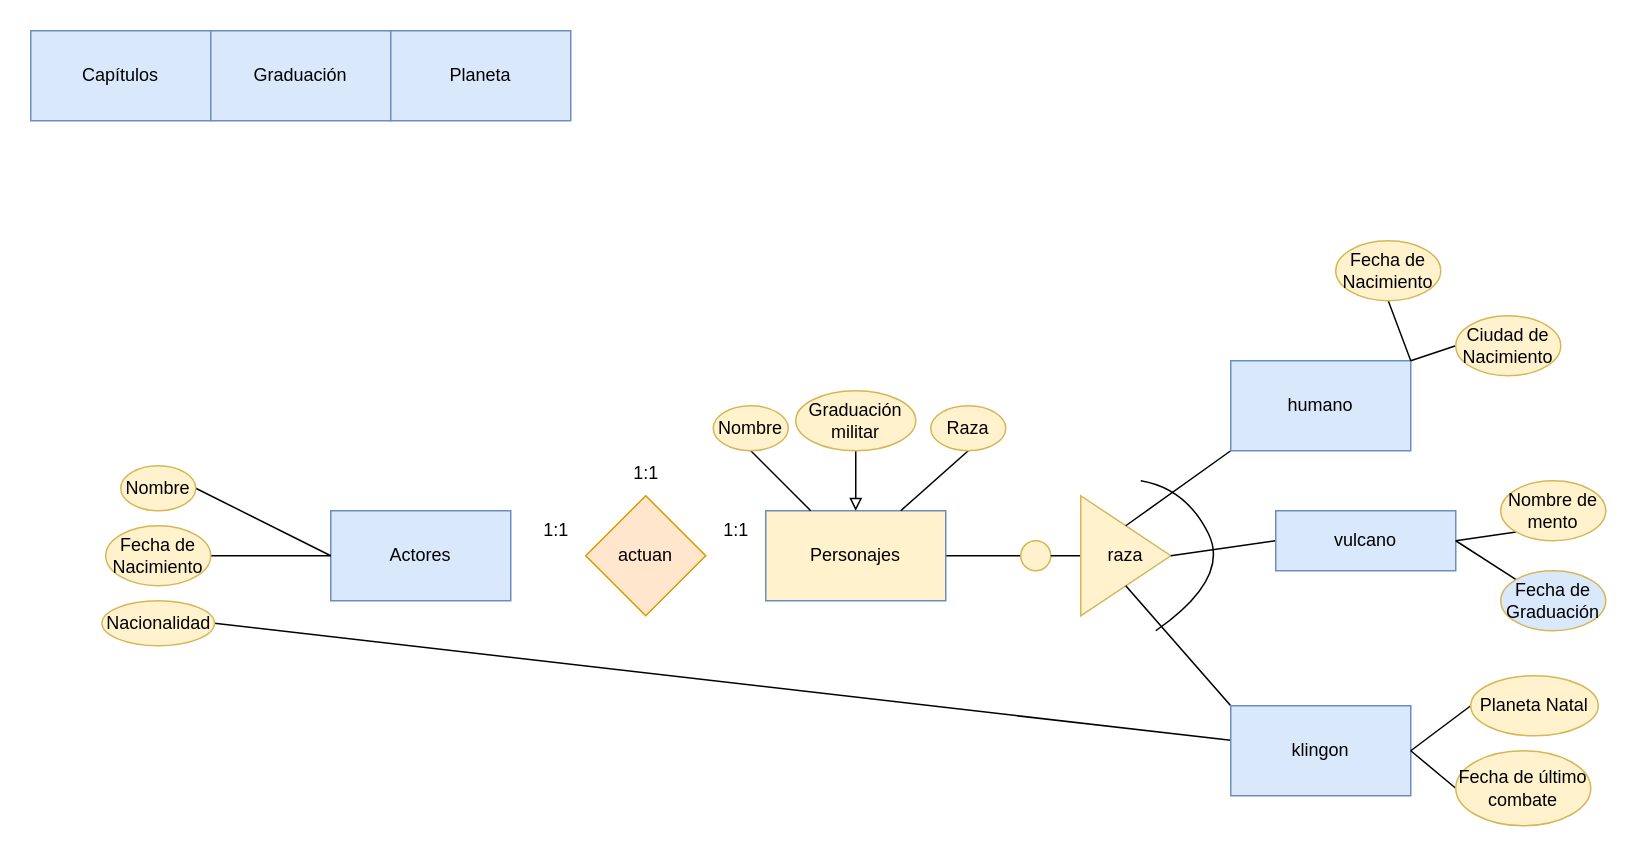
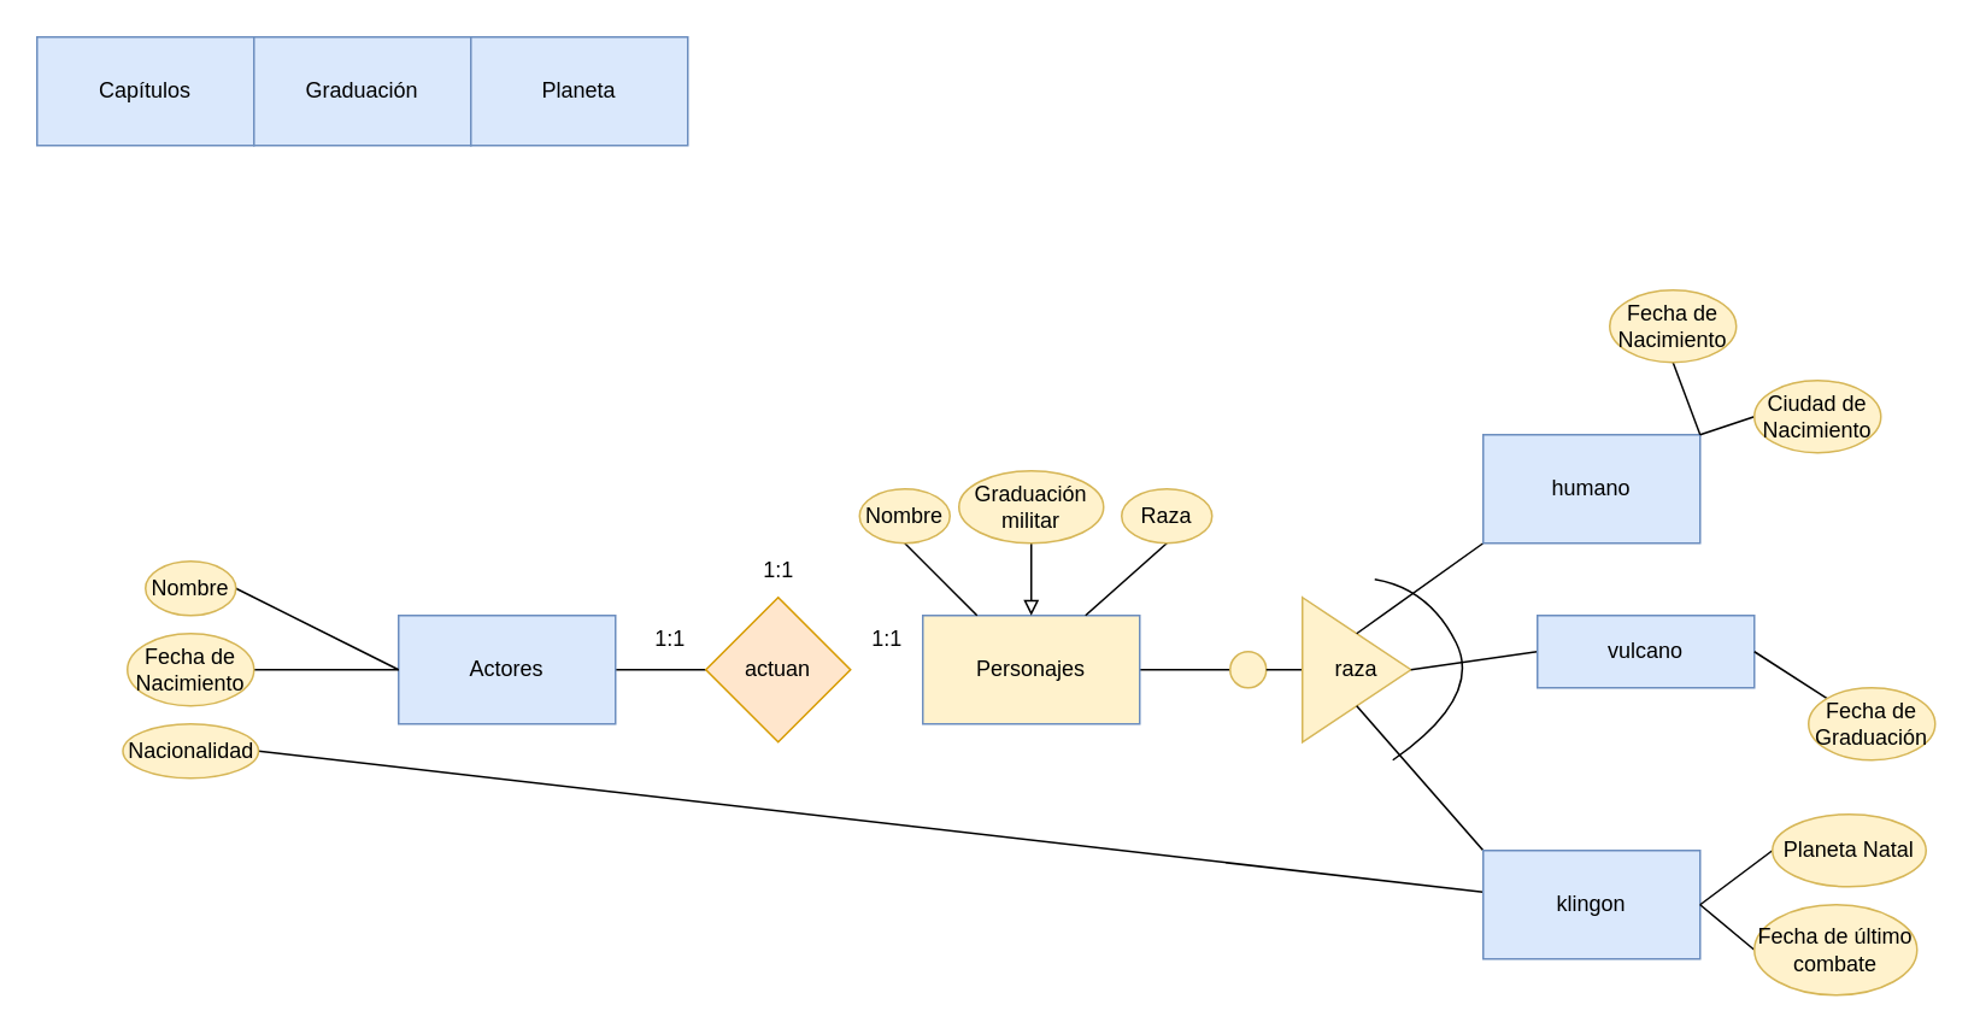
- <mxCell id="40" value="Nombre de mento" style="ellipse;whiteSpace=wrap;html=1;fillColor=#fff2cc;strokeColor=#d6b656;movable=1;resizable=1;rotatable=1;deletable=1;editable=1;locked=0;connectable=1;" vertex="1" parent="1"><mxGeometry x="1000" y="320" width="70" height="40" as="geometry" /></mxCell>
- <mxCell id="39" style="rounded=0;orthogonalLoop=1;jettySize=auto;html=1;exitX=0;exitY=1;exitDx=0;exitDy=0;entryX=1;entryY=0.5;entryDx=0;entryDy=0;endArrow=none;endFill=0;" edge="1" parent="1" source="40" target="32"><mxGeometry relative="1" as="geometry" /></mxCell>
+ <mxCell id="2" style="rounded=0;orthogonalLoop=1;jettySize=auto;html=1;exitX=1;exitY=0.5;exitDx=0;exitDy=0;entryX=0;entryY=0.5;entryDx=0;entryDy=0;endArrow=none;endFill=0;" edge="1" parent="1" source="3" target="15"><mxGeometry relative="1" as="geometry" /></mxCell>
- <mxCell id="42" value="Fecha de Graduación" style="ellipse;whiteSpace=wrap;html=1;fillColor=#dae8fc;strokeColor=#d6b656;" vertex="1" parent="1"><mxGeometry x="1000" y="380" width="70" height="40" as="geometry" /></mxCell>
+ <mxCell id="42" value="Fecha de Graduación" style="ellipse;whiteSpace=wrap;html=1;fillColor=#fff2cc;strokeColor=#d6b656;" vertex="1" parent="1"><mxGeometry x="1000" y="380" width="70" height="40" as="geometry" /></mxCell>
